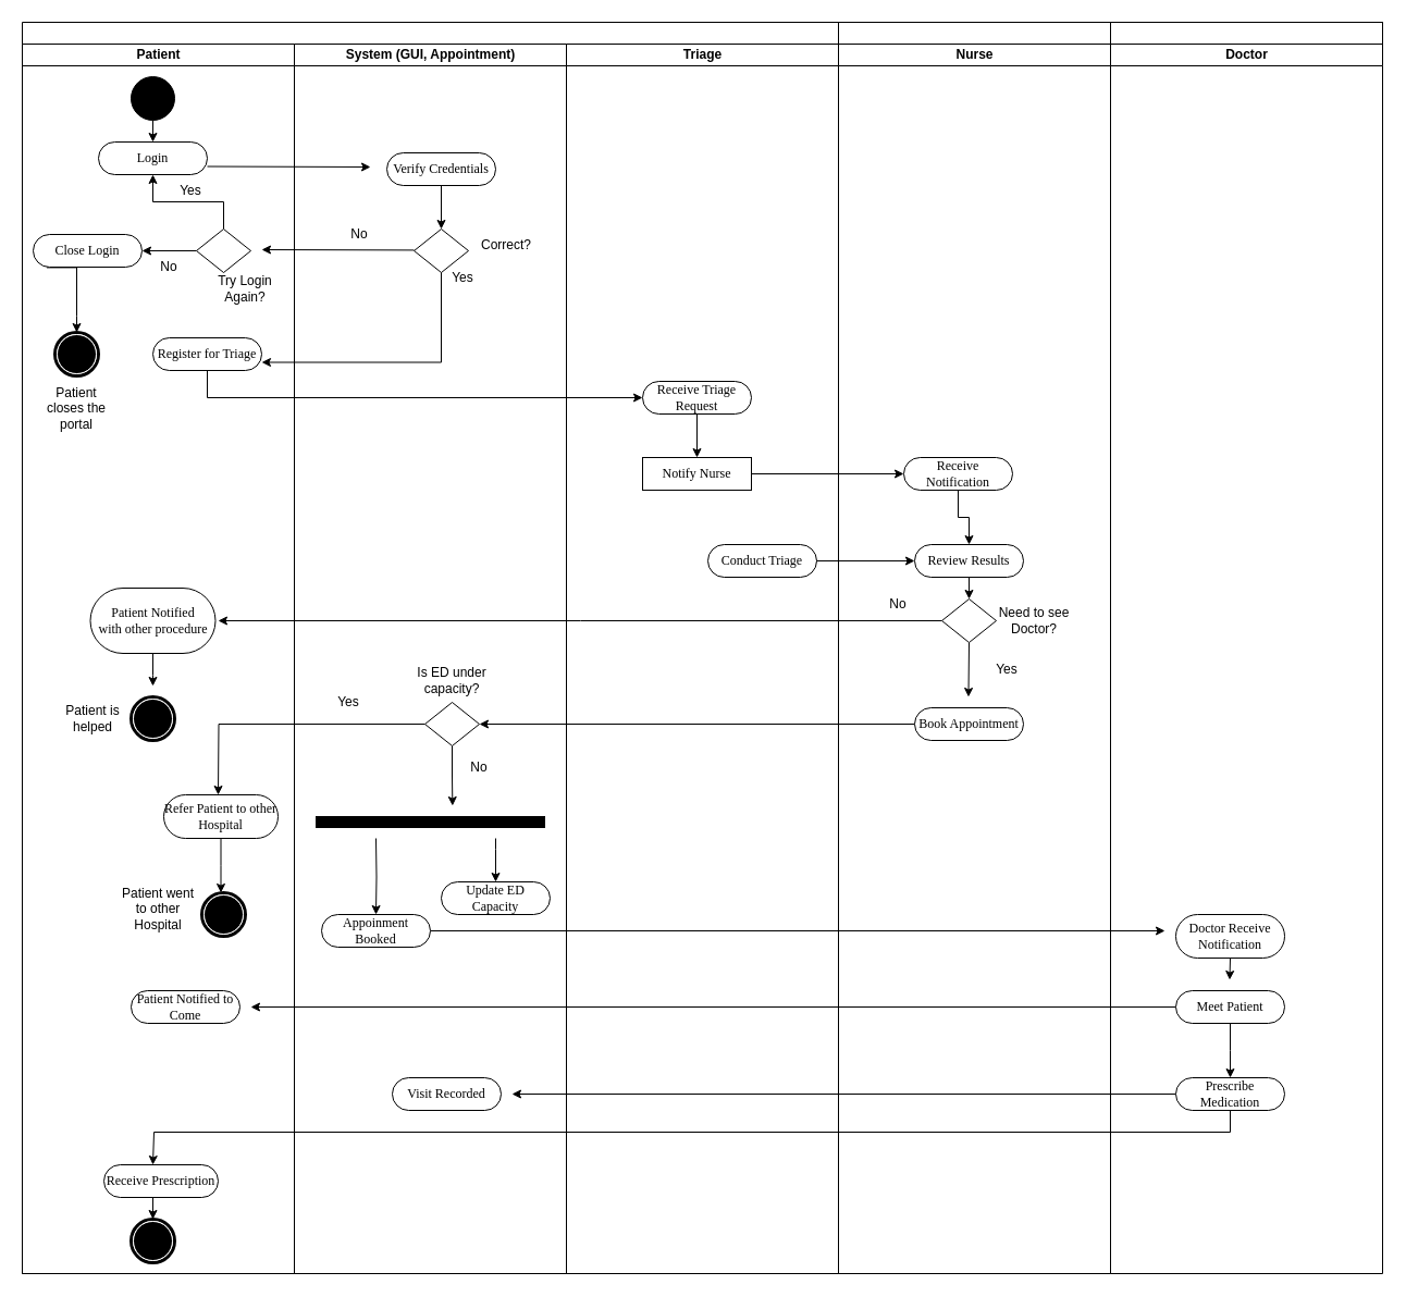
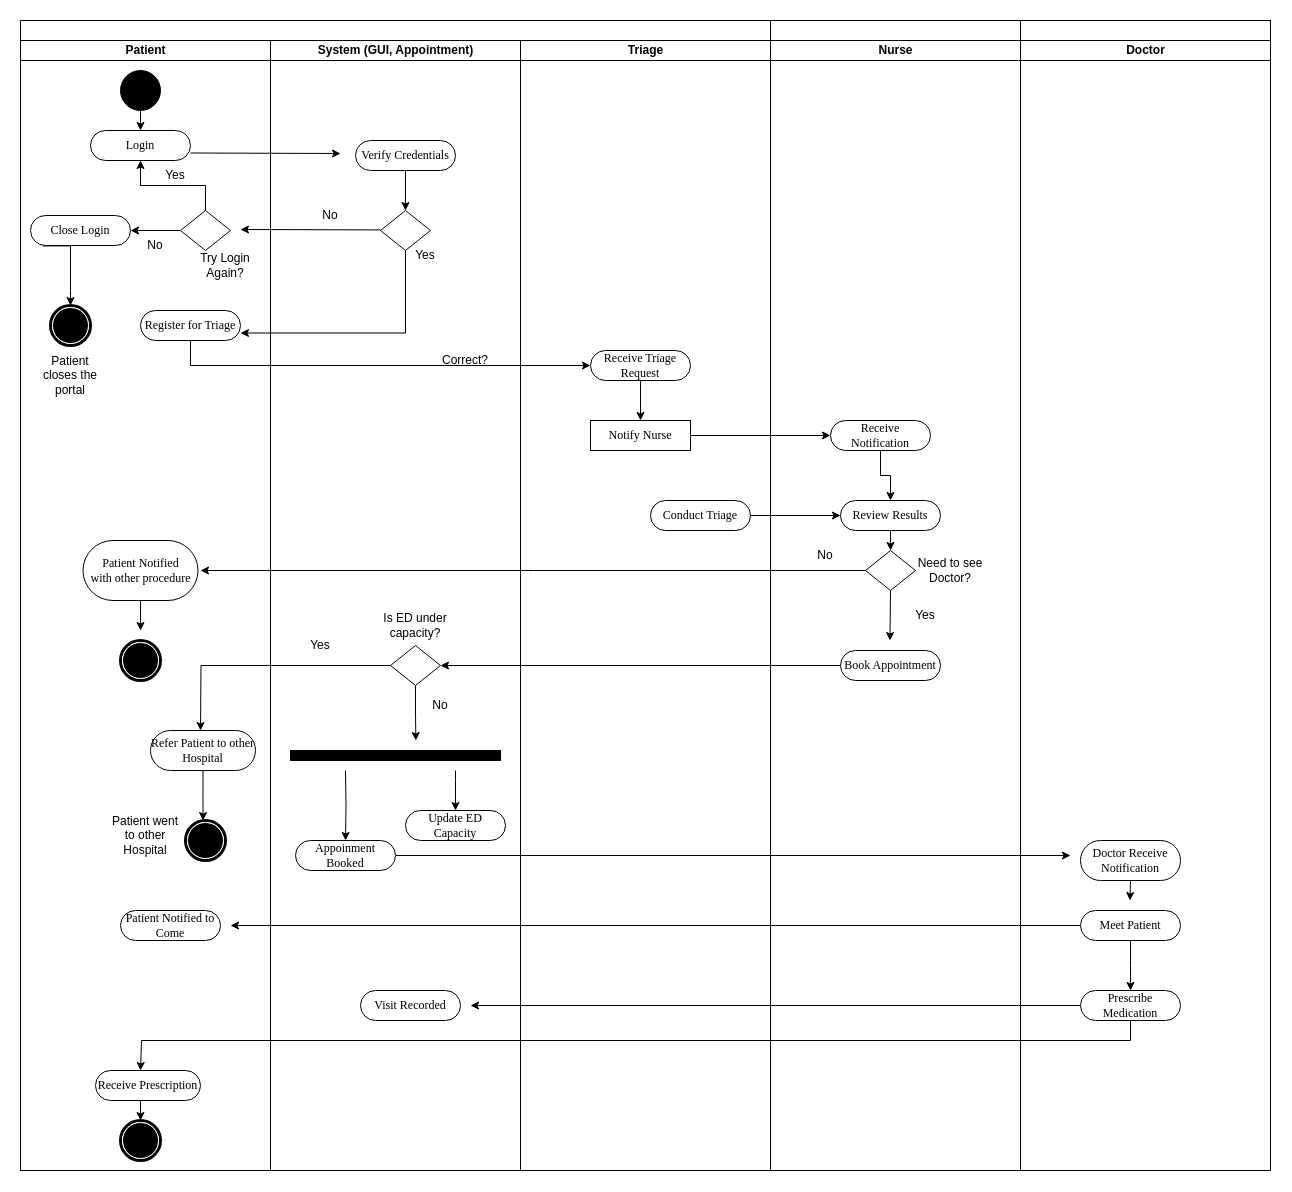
- <mxCell id="33" value="Correct?" style="text;html=1;align=center;verticalAlign=middle;whiteSpace=wrap;rounded=0;" parent="31" vertex="1"><mxGeometry x="160" y="170" width="70" height="30" as="geometry" /></mxCell>
+ <mxCell id="33" value="Correct?" style="text;html=1;align=center;verticalAlign=middle;whiteSpace=wrap;rounded=0;" parent="31" vertex="1"><mxGeometry x="160" y="305" width="70" height="30" as="geometry" /></mxCell>
- <mxCell id="22" value="Patient is helped" style="text;html=1;align=center;verticalAlign=middle;whiteSpace=wrap;rounded=0;" parent="3" vertex="1"><mxGeometry x="30" y="605" width="70" height="30" as="geometry" /></mxCell>
